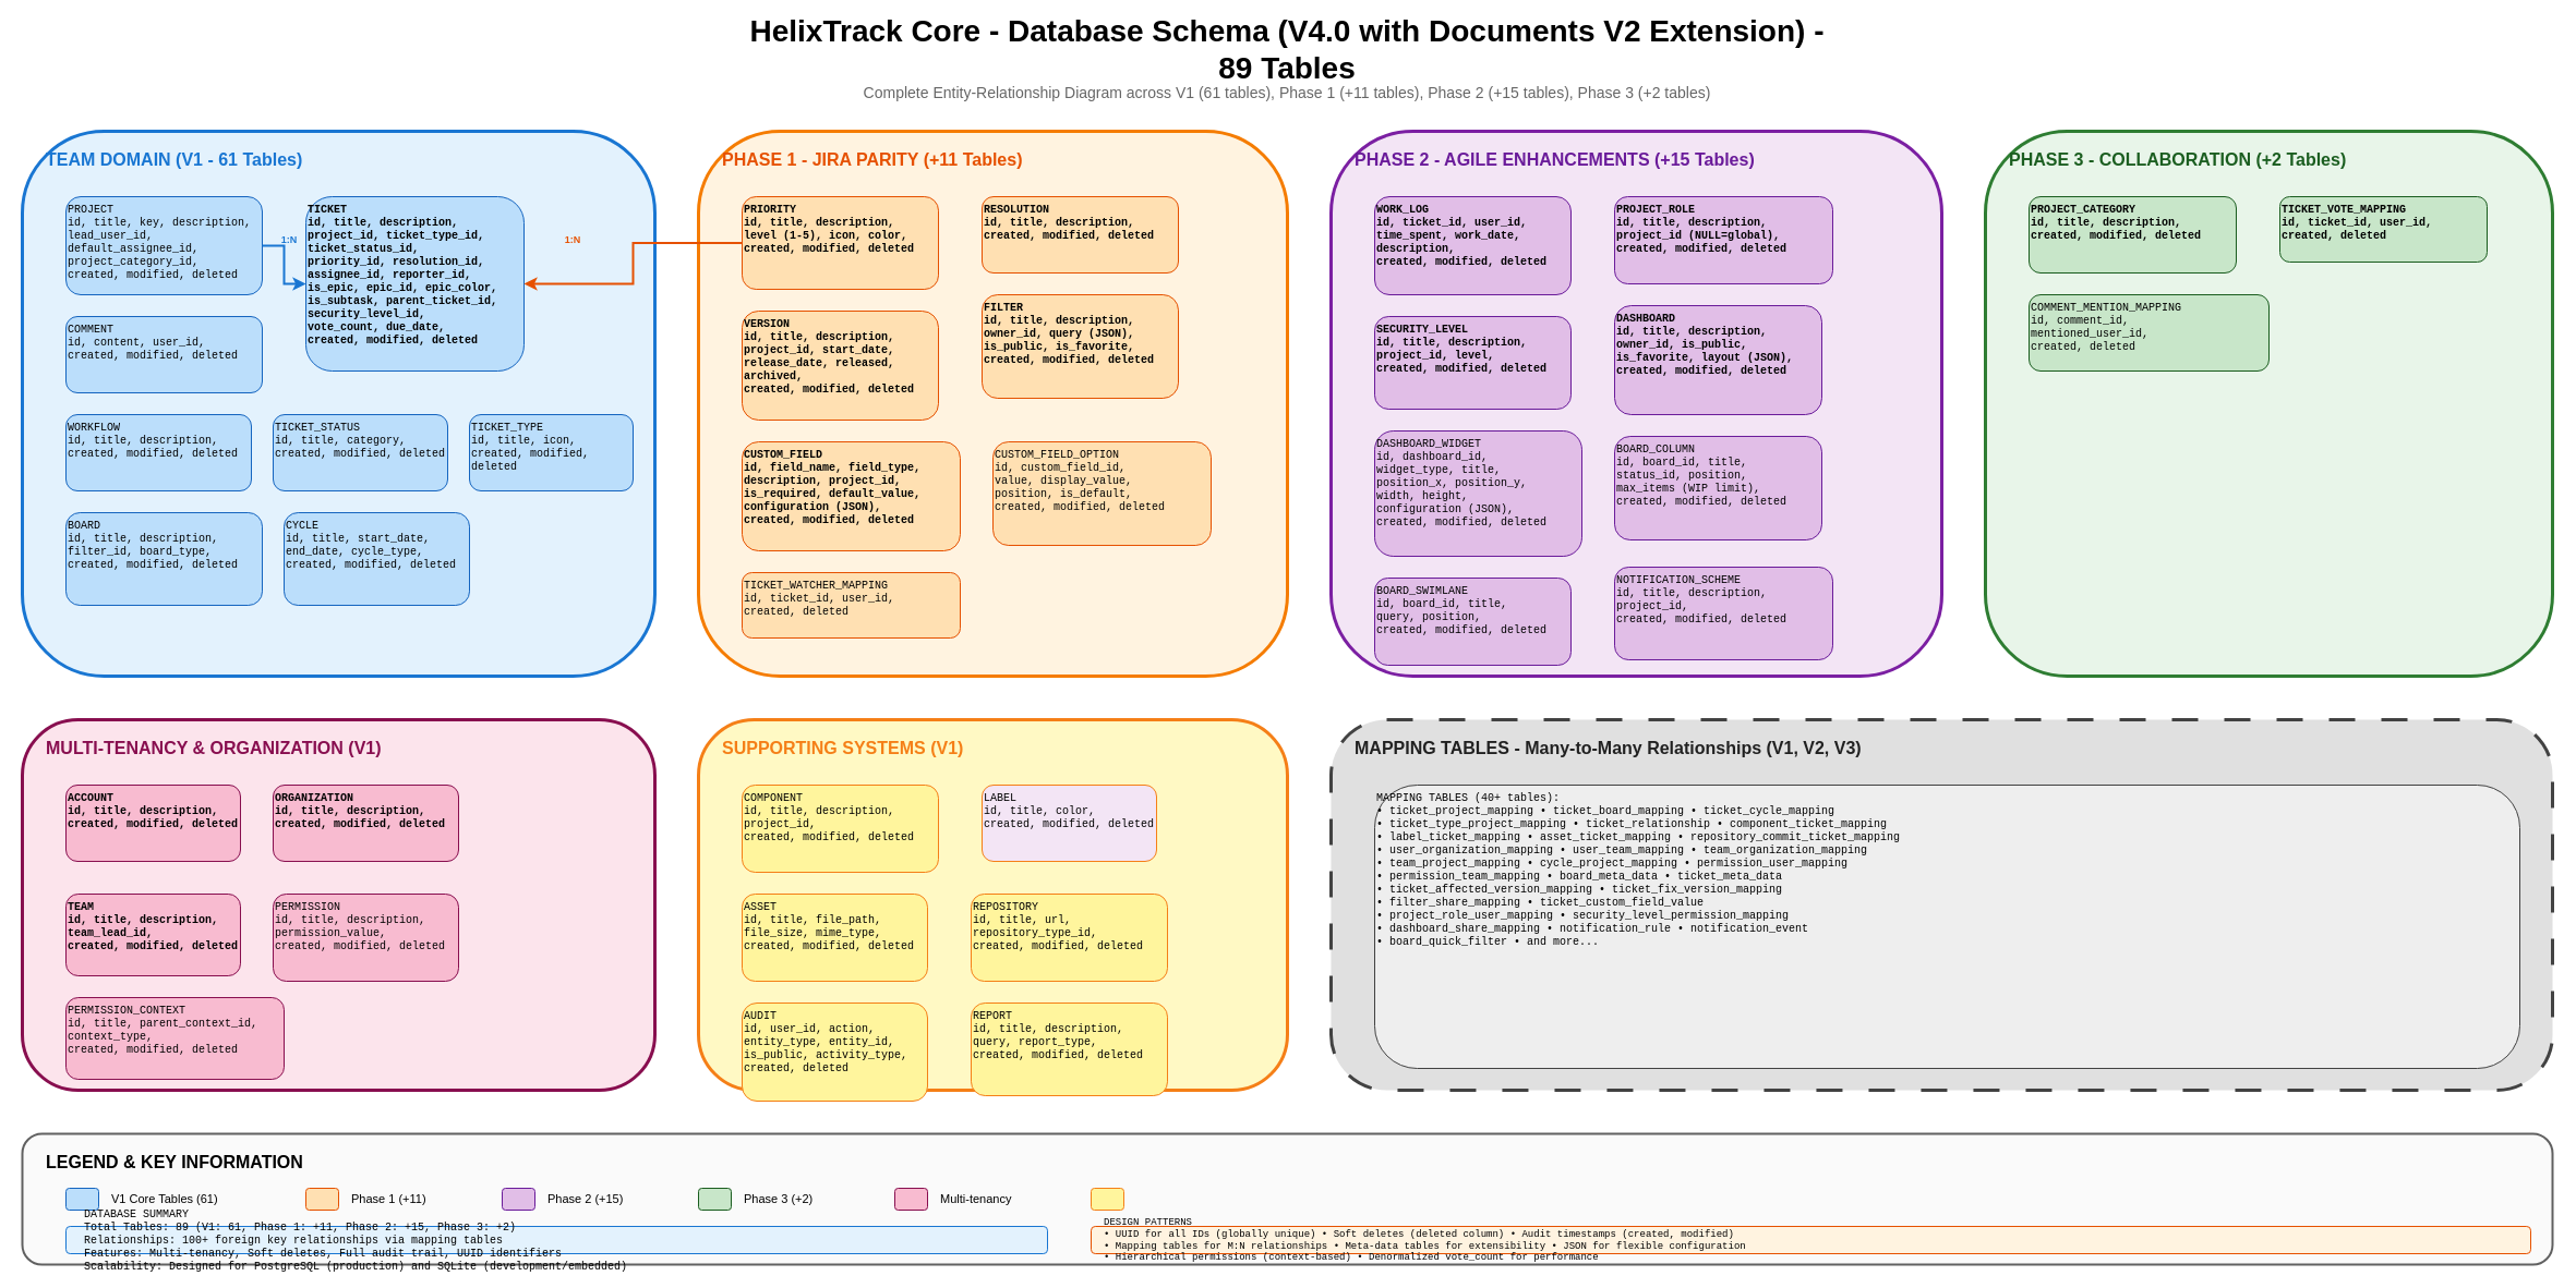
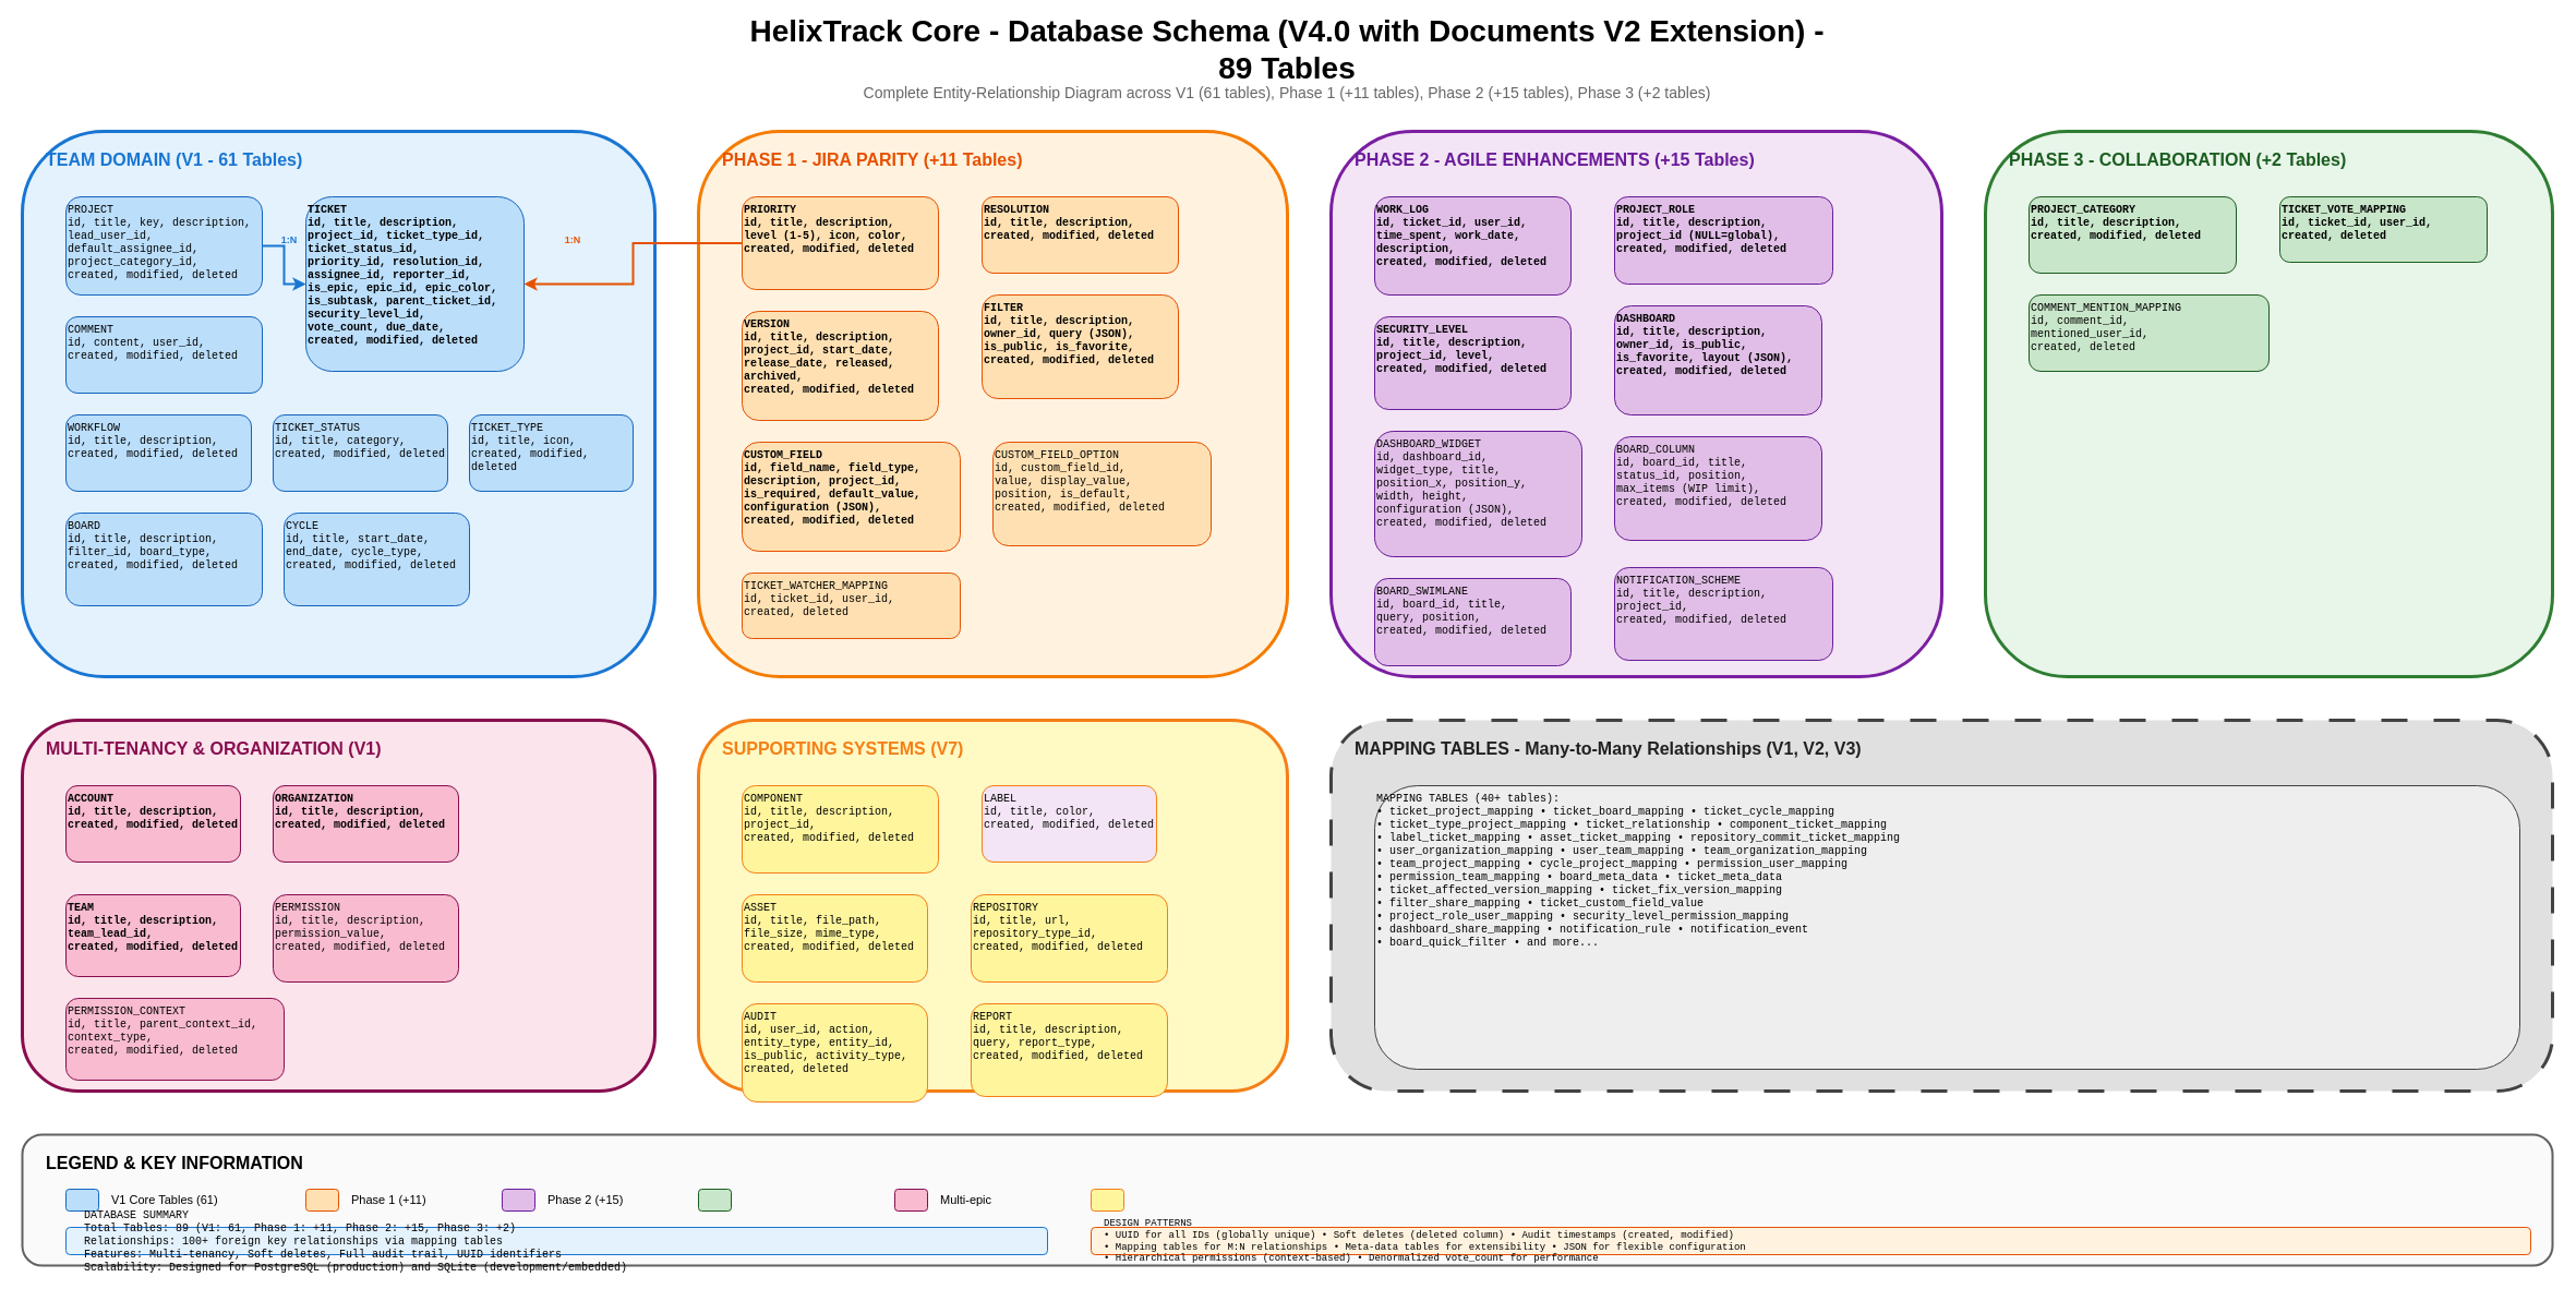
- <mxCell id="46" value="SUPPORTING SYSTEMS (V1)" style="text;html=1;strokeColor=none;fillColor=none;align=left;verticalAlign=top;whiteSpace=wrap;rounded=0;fontSize=16;fontStyle=1;fontColor=#F57F17;" vertex="1" parent="1"><mxGeometry x="660" y="670" width="400" height="30" as="geometry" /></mxCell>
+ <mxCell id="46" value="SUPPORTING SYSTEMS (V7)" style="text;html=1;strokeColor=none;fillColor=none;align=left;verticalAlign=top;whiteSpace=wrap;rounded=0;fontSize=16;fontStyle=1;fontColor=#F57F17;" vertex="1" parent="1"><mxGeometry x="660" y="670" width="400" height="30" as="geometry" /></mxCell>
- <mxCell id="69" value="Phase 3 (+2)" style="text;html=1;align=left;verticalAlign=middle;whiteSpace=wrap;fontSize=11;" vertex="1" parent="1"><mxGeometry x="680" y="1085" width="120" height="30" as="geometry" /></mxCell>
- <mxCell id="71" value="Multi-tenancy" style="text;html=1;align=left;verticalAlign=middle;whiteSpace=wrap;fontSize=11;" vertex="1" parent="1"><mxGeometry x="860" y="1085" width="120" height="30" as="geometry" /></mxCell>
+ <mxCell id="71" value="Multi-epic" style="text;html=1;align=left;verticalAlign=middle;whiteSpace=wrap;fontSize=11;" vertex="1" parent="1"><mxGeometry x="860" y="1085" width="120" height="30" as="geometry" /></mxCell>
